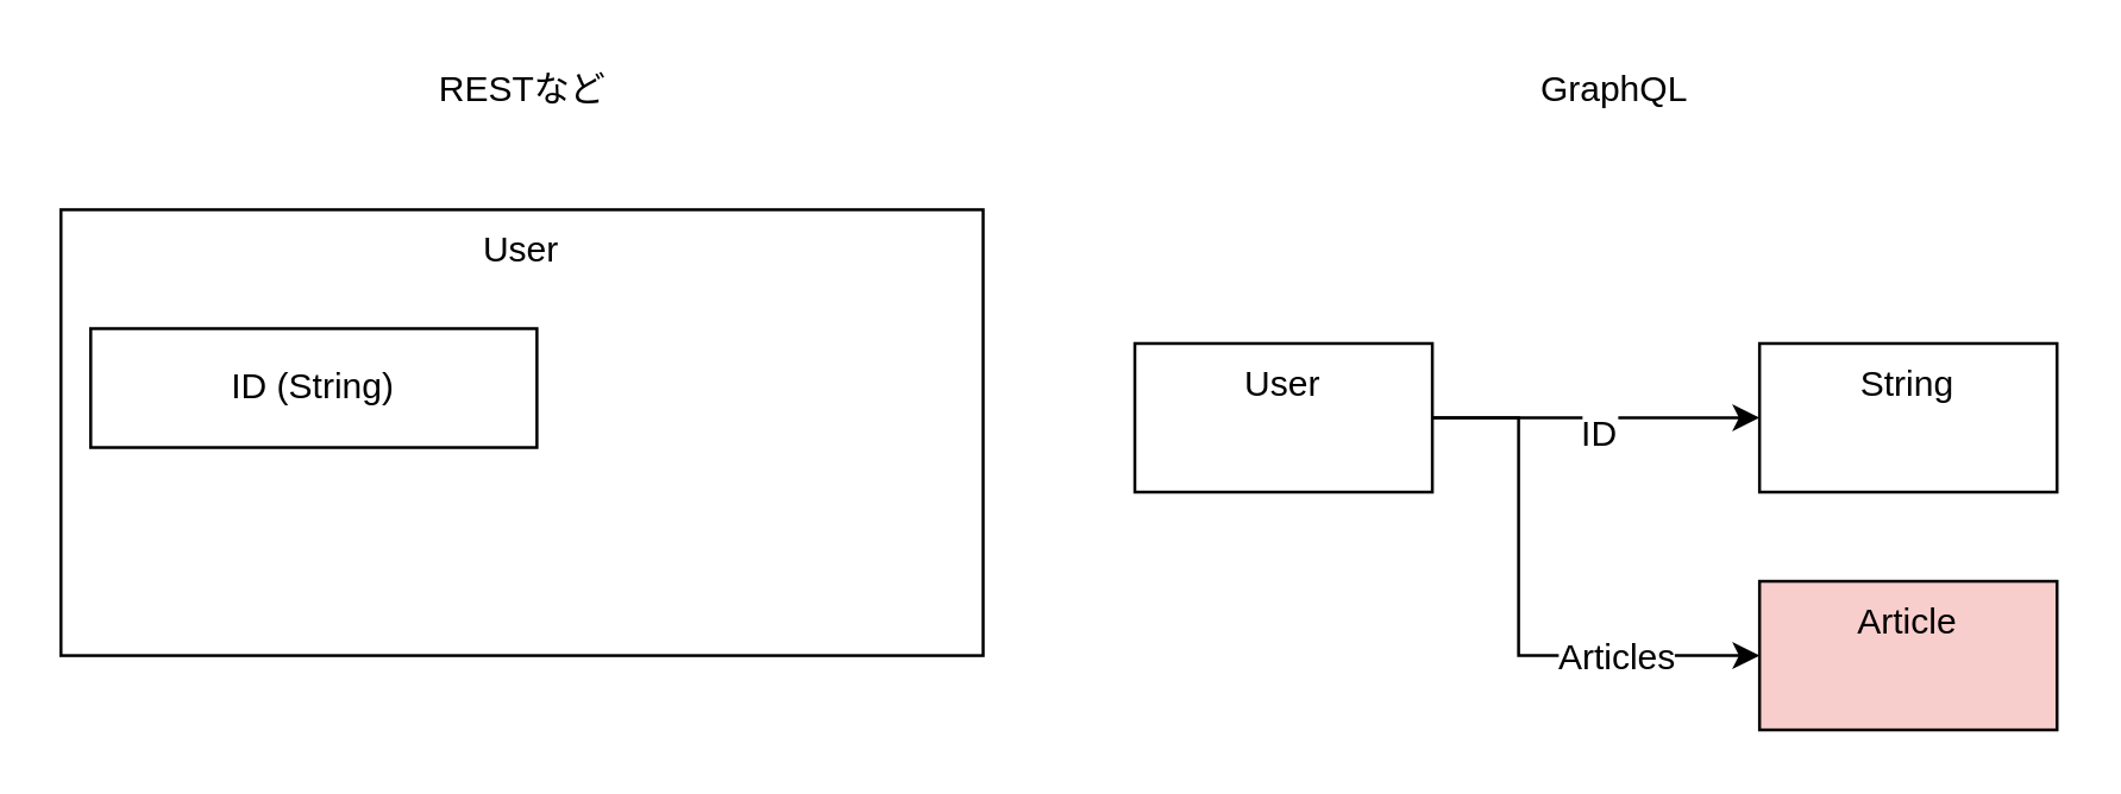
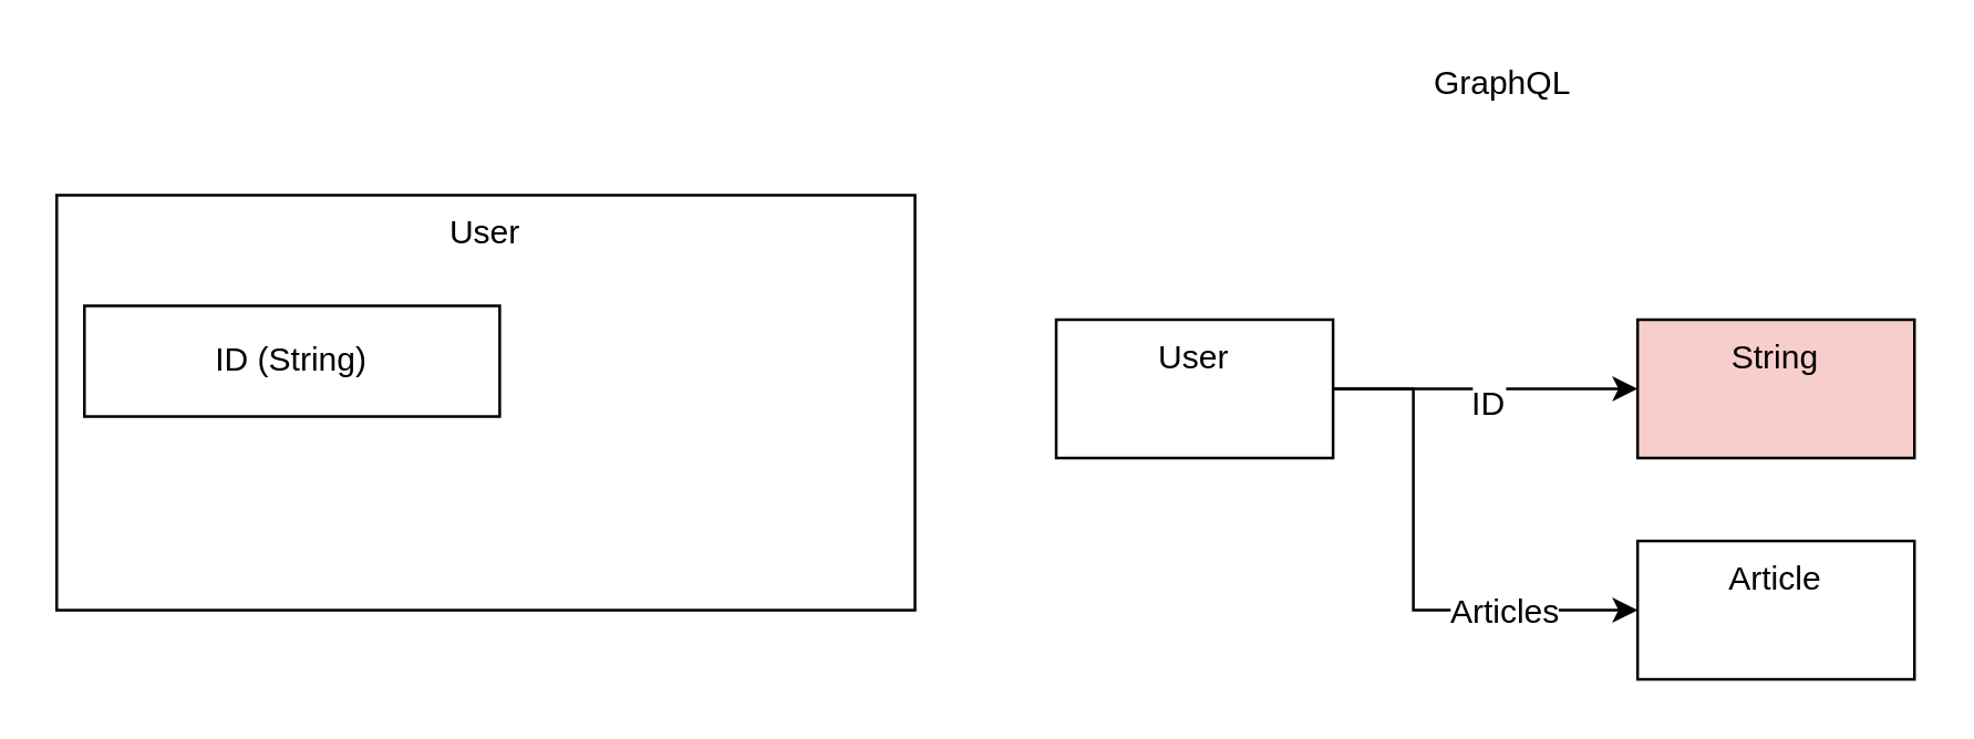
- <mxCell id="10" value="RESTなど" style="text;html=1;strokeColor=none;fillColor=none;align=center;verticalAlign=middle;whiteSpace=wrap;rounded=0;" vertex="1" parent="1"><mxGeometry x="132.5" y="20" width="85" height="20" as="geometry" /></mxCell>
- <mxCell id="9" value="String" style="rounded=0;whiteSpace=wrap;html=1;verticalAlign=top;" vertex="1" parent="1"><mxGeometry x="591" y="115" width="100" height="50" as="geometry" /></mxCell>
+ <mxCell id="9" value="String" style="rounded=0;whiteSpace=wrap;html=1;verticalAlign=top;fillColor=#f8cecc;" vertex="1" parent="1"><mxGeometry x="591" y="115" width="100" height="50" as="geometry" /></mxCell>
- <mxCell id="12" value="Article" style="rounded=0;whiteSpace=wrap;html=1;verticalAlign=top;fillColor=#f8cecc;" vertex="1" parent="1"><mxGeometry x="591" y="195" width="100" height="50" as="geometry" /></mxCell>
+ <mxCell id="12" value="Article" style="rounded=0;whiteSpace=wrap;html=1;verticalAlign=top;" vertex="1" parent="1"><mxGeometry x="591" y="195" width="100" height="50" as="geometry" /></mxCell>
